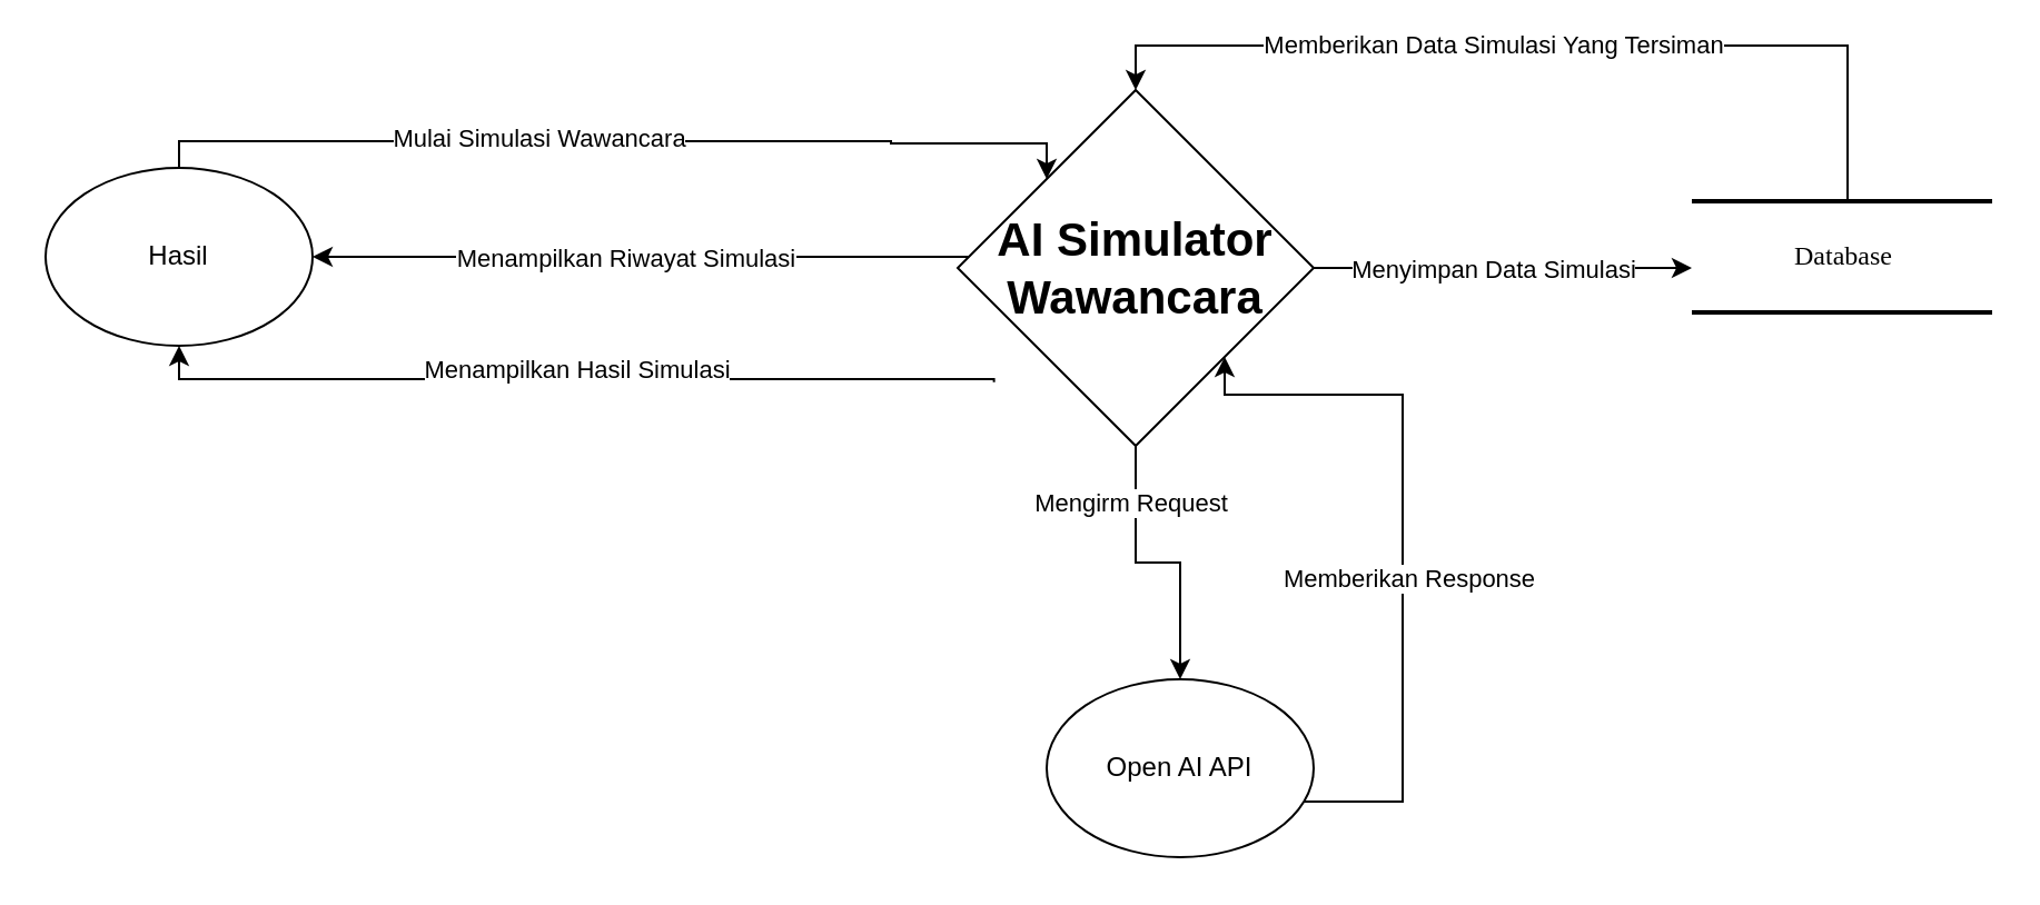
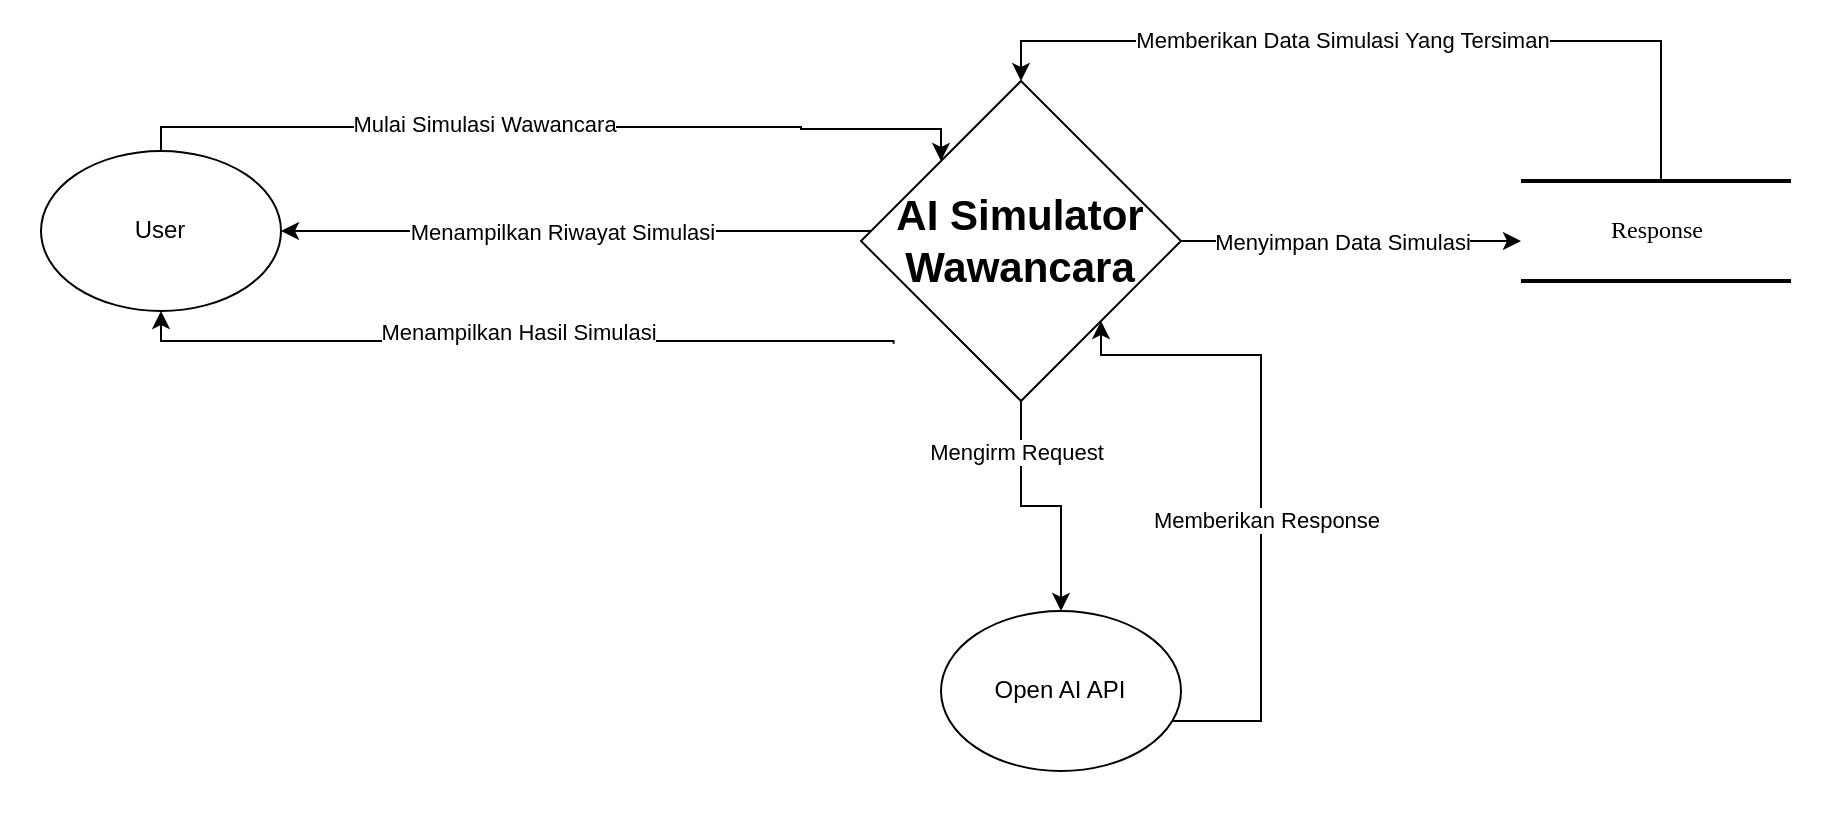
- <mxCell id="15" value="Hasil" style="ellipse;whiteSpace=wrap;html=1;" vertex="1" parent="1"><mxGeometry x="20" y="75" width="120" height="80" as="geometry" /></mxCell>
+ <mxCell id="15" value="User" style="ellipse;whiteSpace=wrap;html=1;" vertex="1" parent="1"><mxGeometry x="20" y="75" width="120" height="80" as="geometry" /></mxCell>
- <mxCell id="4" value="Database" style="html=1;rounded=0;shadow=0;comic=0;labelBackgroundColor=none;strokeWidth=2;fontFamily=Verdana;fontSize=12;align=center;shape=mxgraph.ios7ui.horLines;" parent="1" vertex="1"><mxGeometry x="760" y="90" width="135" height="50" as="geometry" /></mxCell>
+ <mxCell id="4" value="Response" style="html=1;rounded=0;shadow=0;comic=0;labelBackgroundColor=none;strokeWidth=2;fontFamily=Verdana;fontSize=12;align=center;shape=mxgraph.ios7ui.horLines;" parent="1" vertex="1"><mxGeometry x="760" y="90" width="135" height="50" as="geometry" /></mxCell>
